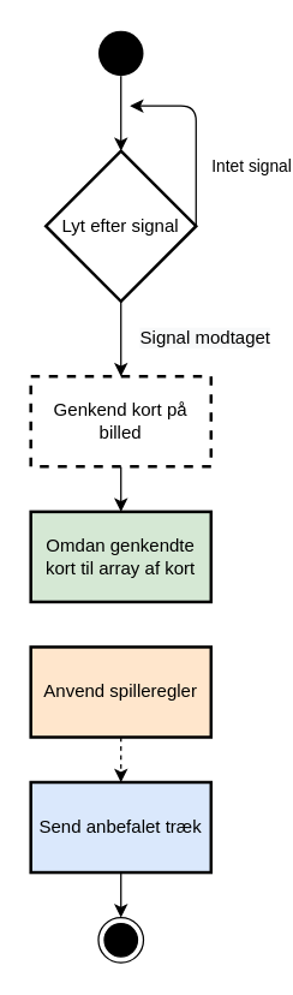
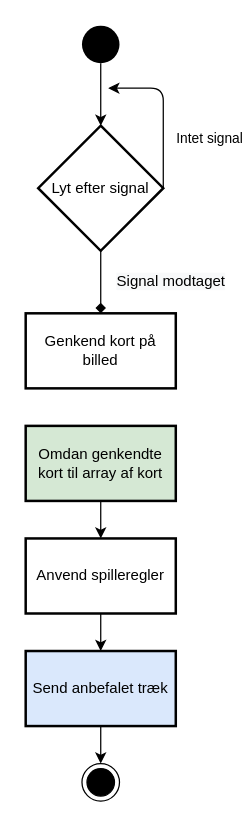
- <mxCell id="6" value="&lt;span style=&quot;font-size: 12px ; background-color: rgb(248 , 249 , 250)&quot;&gt;Signal modtaget&lt;/span&gt;" style="edgeStyle=none;html=1;exitX=0.5;exitY=1;exitDx=0;exitDy=0;exitPerimeter=0;entryX=0.5;entryY=0;entryDx=0;entryDy=0;" parent="1" source="7" target="9" edge="1"><mxGeometry y="56" relative="1" as="geometry"><mxPoint as="offset" /></mxGeometry></mxCell>
+ <mxCell id="6" value="&lt;span style=&quot;font-size: 12px ; background-color: rgb(248 , 249 , 250)&quot;&gt;Signal modtaget&lt;/span&gt;" style="edgeStyle=none;html=1;exitX=0.5;exitY=1;exitDx=0;exitDy=0;exitPerimeter=0;entryX=0.5;entryY=0;entryDx=0;entryDy=0;endArrow=diamond;" parent="1" source="7" target="9" edge="1"><mxGeometry y="56" relative="1" as="geometry"><mxPoint as="offset" /></mxGeometry></mxCell>
- <mxCell id="9" value="Genkend kort på billed" style="whiteSpace=wrap;html=1;strokeWidth=2;dashed=1;" parent="1" vertex="1"><mxGeometry x="20" y="250" width="120" height="60" as="geometry" /></mxCell>
+ <mxCell id="9" value="Genkend kort på billed" style="whiteSpace=wrap;html=1;strokeWidth=2;" parent="1" vertex="1"><mxGeometry x="20" y="250" width="120" height="60" as="geometry" /></mxCell>
- <mxCell id="8" value="" style="edgeStyle=none;html=1;" parent="1" source="9" target="11" edge="1"><mxGeometry relative="1" as="geometry" /></mxCell>
+ <mxCell id="10" value="" style="edgeStyle=none;html=1;" parent="1" source="11" target="13" edge="1"><mxGeometry relative="1" as="geometry" /></mxCell>
- <mxCell id="13" value="Anvend spilleregler" style="whiteSpace=wrap;html=1;strokeWidth=2;fillColor=#ffe6cc;" parent="1" vertex="1"><mxGeometry x="20" y="430" width="120" height="60" as="geometry" /></mxCell>
+ <mxCell id="13" value="Anvend spilleregler" style="whiteSpace=wrap;html=1;strokeWidth=2;" parent="1" vertex="1"><mxGeometry x="20" y="430" width="120" height="60" as="geometry" /></mxCell>
- <mxCell id="12" value="" style="edgeStyle=none;html=1;dashed=1;" parent="1" source="13" target="15" edge="1"><mxGeometry relative="1" as="geometry" /></mxCell>
+ <mxCell id="12" value="" style="edgeStyle=none;html=1;" parent="1" source="13" target="15" edge="1"><mxGeometry relative="1" as="geometry" /></mxCell>
